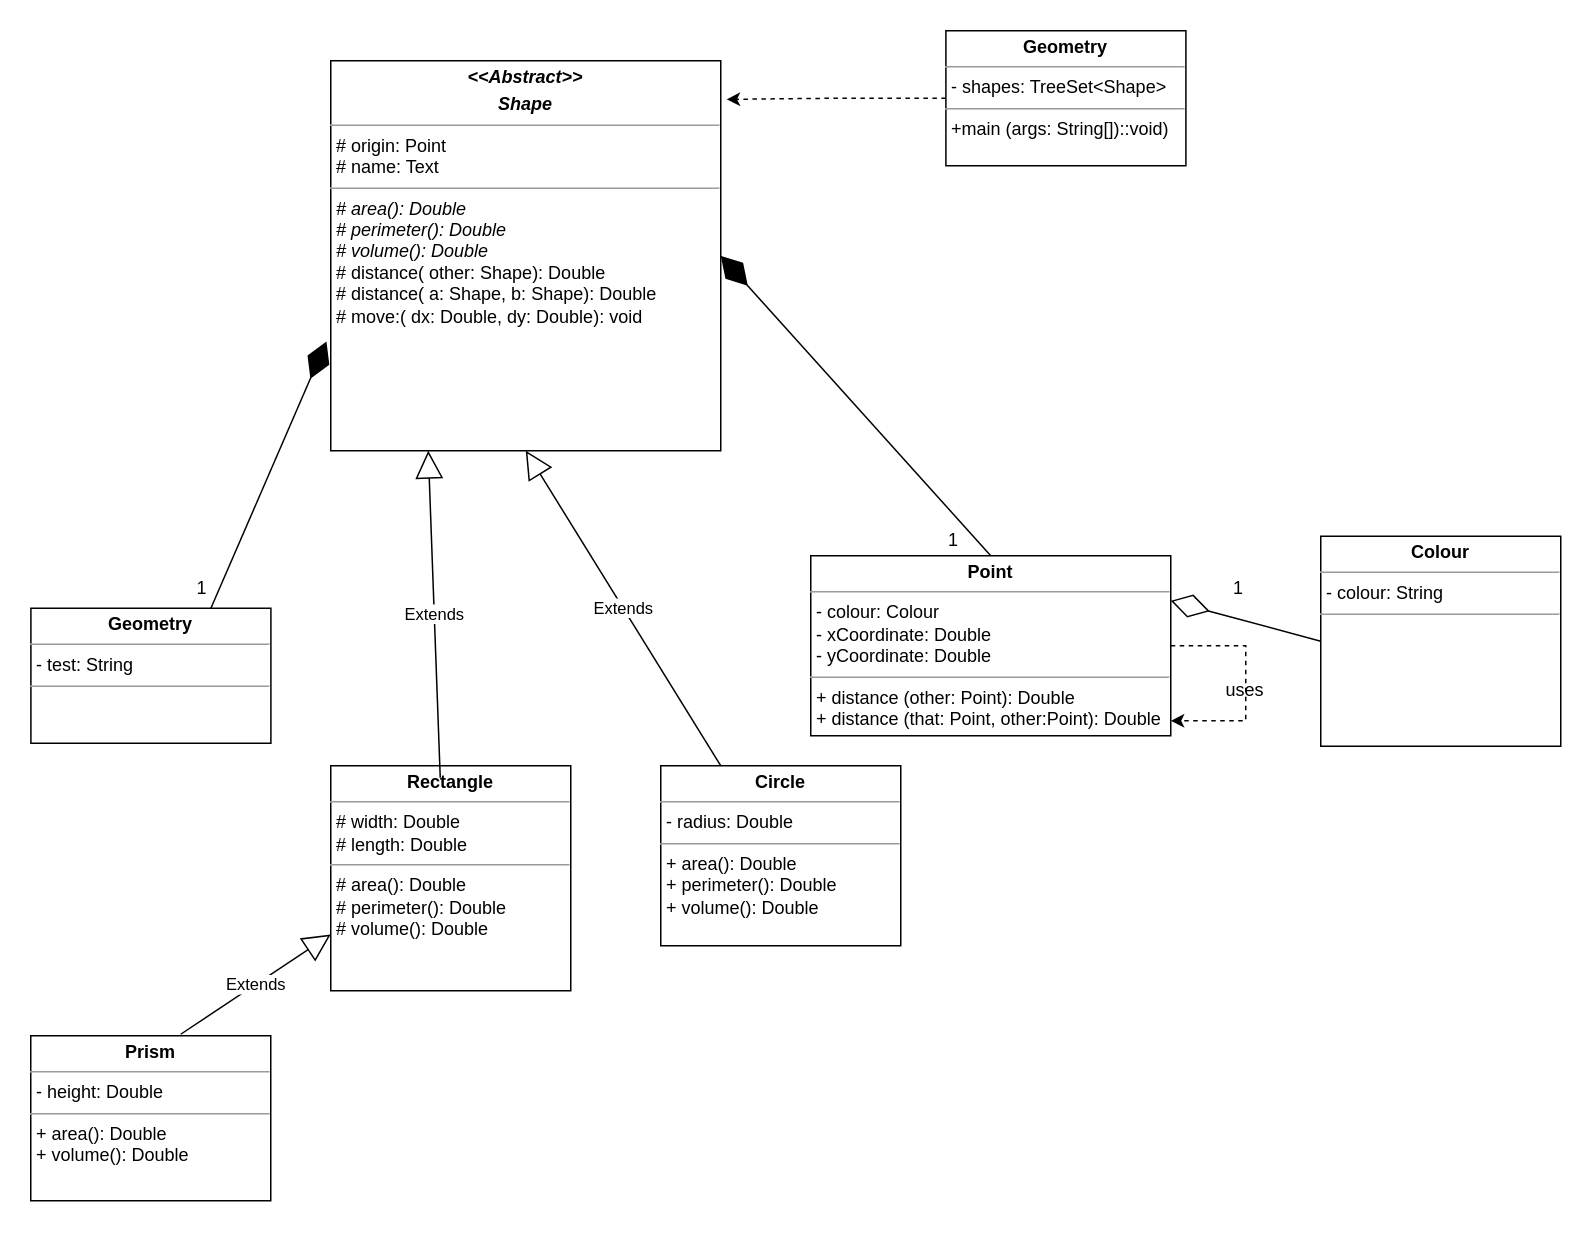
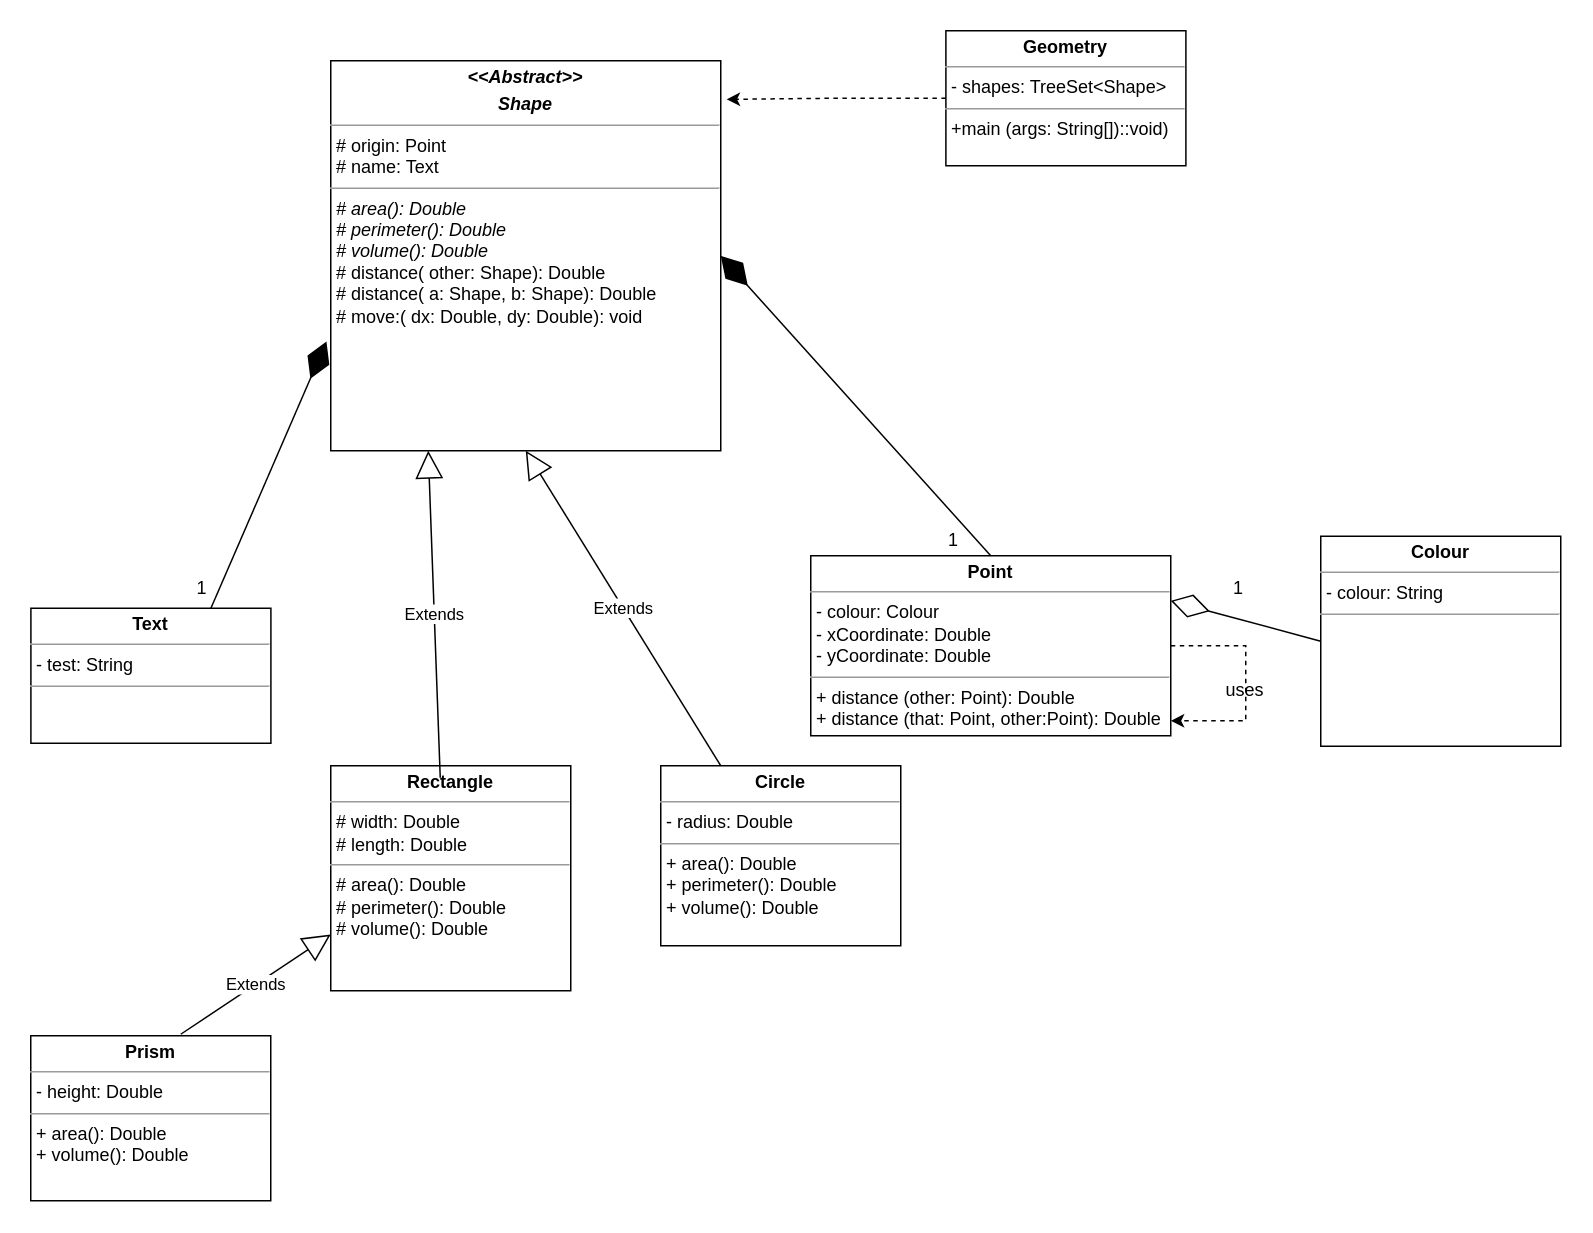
- <mxCell id="5" value="&lt;p style=&quot;margin: 0px ; margin-top: 4px ; text-align: center&quot;&gt;&lt;b&gt;Geometry&lt;/b&gt;&lt;/p&gt;&lt;hr size=&quot;1&quot;&gt;&lt;p style=&quot;margin: 0px ; margin-left: 4px&quot;&gt;- test: String&lt;/p&gt;&lt;hr size=&quot;1&quot;&gt;&lt;p style=&quot;margin: 0px ; margin-left: 4px&quot;&gt;&lt;br&gt;&lt;/p&gt;" style="verticalAlign=top;align=left;overflow=fill;fontSize=12;fontFamily=Helvetica;html=1;" vertex="1" parent="1"><mxGeometry x="20.1" y="405" width="160" height="90" as="geometry" /></mxCell>
+ <mxCell id="5" value="&lt;p style=&quot;margin: 0px ; margin-top: 4px ; text-align: center&quot;&gt;&lt;b&gt;Text&lt;/b&gt;&lt;/p&gt;&lt;hr size=&quot;1&quot;&gt;&lt;p style=&quot;margin: 0px ; margin-left: 4px&quot;&gt;- test: String&lt;/p&gt;&lt;hr size=&quot;1&quot;&gt;&lt;p style=&quot;margin: 0px ; margin-left: 4px&quot;&gt;&lt;br&gt;&lt;/p&gt;" style="verticalAlign=top;align=left;overflow=fill;fontSize=12;fontFamily=Helvetica;html=1;" vertex="1" parent="1"><mxGeometry x="20.1" y="405" width="160" height="90" as="geometry" /></mxCell>
